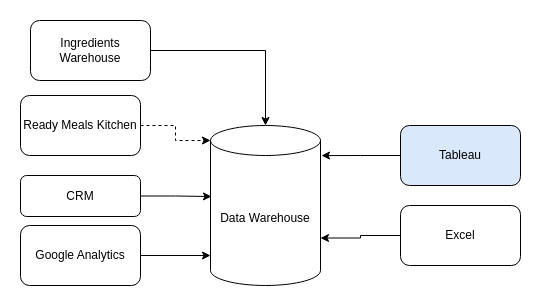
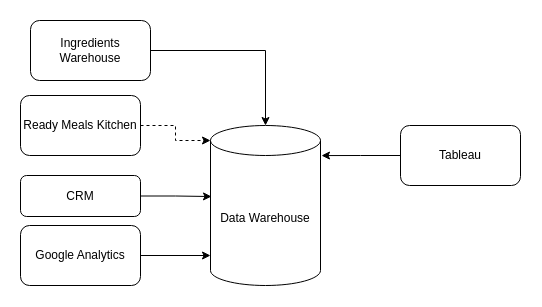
- <mxCell id="14" value="Tableau" style="rounded=1;whiteSpace=wrap;html=1;fillColor=#dae8fc;" vertex="1" parent="1"><mxGeometry x="400" y="125" width="120" height="60" as="geometry" /></mxCell>
+ <mxCell id="14" value="Tableau" style="rounded=1;whiteSpace=wrap;html=1;" vertex="1" parent="1"><mxGeometry x="400" y="125" width="120" height="60" as="geometry" /></mxCell>
- <mxCell id="11" style="edgeStyle=orthogonalEdgeStyle;rounded=0;orthogonalLoop=1;jettySize=auto;html=1;exitX=0;exitY=0.5;exitDx=0;exitDy=0;entryX=1;entryY=0;entryDx=0;entryDy=112.5;entryPerimeter=0;" edge="1" parent="1" source="12" target="2"><mxGeometry relative="1" as="geometry" /></mxCell>
- <mxCell id="12" value="Excel" style="rounded=1;whiteSpace=wrap;html=1;" vertex="1" parent="1"><mxGeometry x="400" y="205" width="120" height="60" as="geometry" /></mxCell>
